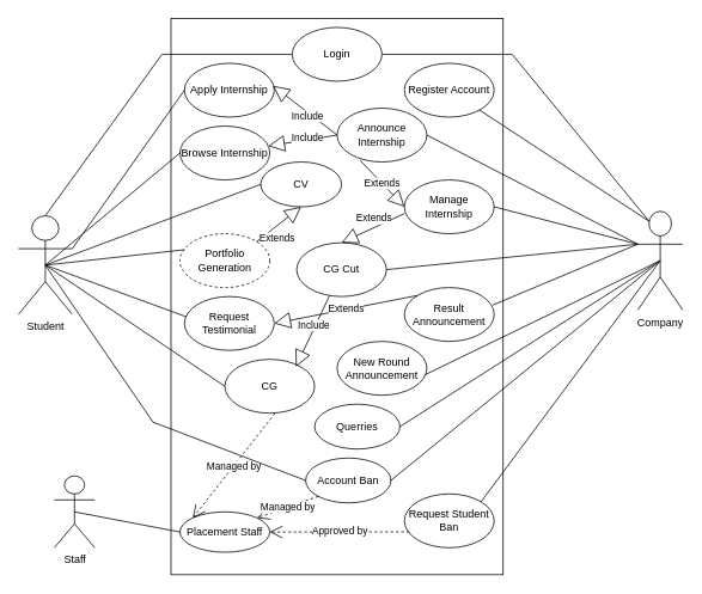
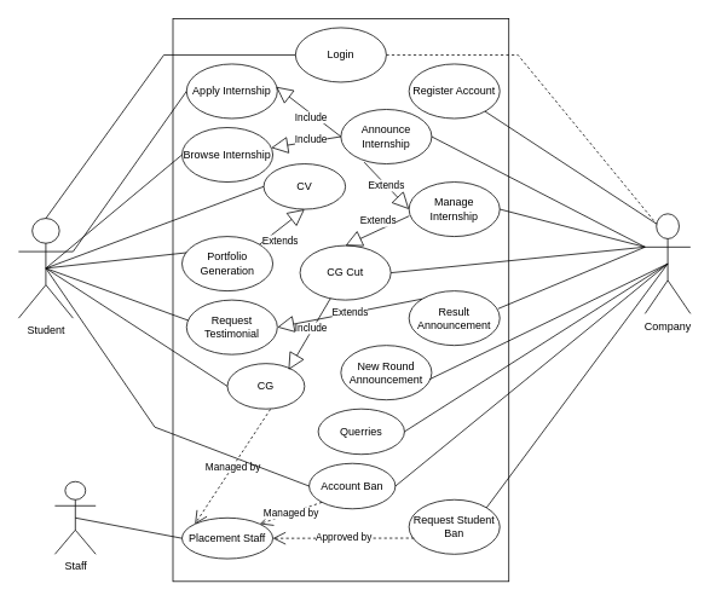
- <mxCell id="51" value="" style="endArrow=none;html=1;rounded=0;entryX=0.25;entryY=0.1;entryDx=0;entryDy=0;entryPerimeter=0;exitX=1;exitY=0.5;exitDx=0;exitDy=0;" edge="1" parent="1" source="49" target="21"><mxGeometry width="50" height="50" relative="1" as="geometry"><mxPoint x="544" y="132" as="sourcePoint" /><mxPoint x="733" y="256" as="targetPoint" /><Array as="points"><mxPoint x="570" y="60" /></Array></mxGeometry></mxCell>
+ <mxCell id="51" value="" style="endArrow=none;html=1;rounded=0;entryX=0.25;entryY=0.1;entryDx=0;entryDy=0;entryPerimeter=0;exitX=1;exitY=0.5;exitDx=0;exitDy=0;dashed=1;" edge="1" parent="1" source="49" target="21"><mxGeometry width="50" height="50" relative="1" as="geometry"><mxPoint x="544" y="132" as="sourcePoint" /><mxPoint x="733" y="256" as="targetPoint" /><Array as="points"><mxPoint x="570" y="60" /></Array></mxGeometry></mxCell>
- <mxCell id="6" value="Portfolio Generation" style="ellipse;whiteSpace=wrap;html=1;dashed=1;" parent="1" vertex="1"><mxGeometry x="200" y="260" width="100" height="60" as="geometry" /></mxCell>
+ <mxCell id="6" value="Portfolio Generation" style="ellipse;whiteSpace=wrap;html=1;" parent="1" vertex="1"><mxGeometry x="200" y="260" width="100" height="60" as="geometry" /></mxCell>
- <mxCell id="33" value="CG" style="ellipse;whiteSpace=wrap;html=1;" parent="1" vertex="1"><mxGeometry x="250" y="400" width="100" height="60" as="geometry" /></mxCell>
+ <mxCell id="33" value="CG" style="ellipse;whiteSpace=wrap;html=1;" parent="1" vertex="1"><mxGeometry x="250" y="400" width="85" height="50" as="geometry" /></mxCell>
